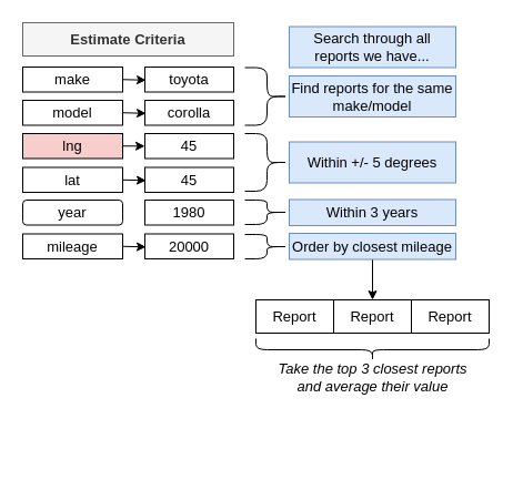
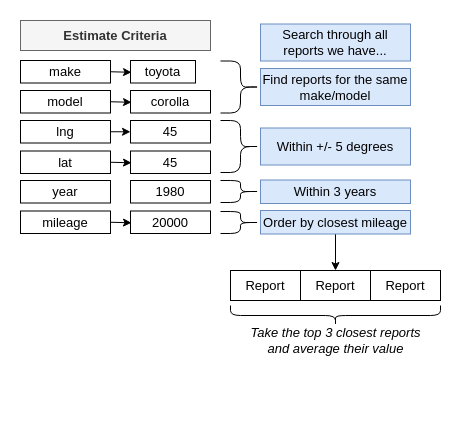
- <mxCell id="11" value="toyota" style="rounded=0;whiteSpace=wrap;html=1;fontSize=13;align=center;fontStyle=0" vertex="1" parent="1"><mxGeometry x="130" y="60" width="80" height="22.5" as="geometry" /></mxCell>
+ <mxCell id="11" value="toyota" style="rounded=0;whiteSpace=wrap;html=1;fontSize=13;align=center;fontStyle=0" vertex="1" parent="1"><mxGeometry x="130" y="60" width="65" height="22.5" as="geometry" /></mxCell>
- <mxCell id="4" value="lng" style="rounded=0;whiteSpace=wrap;html=1;fontSize=13;align=center;fontStyle=0;fillColor=#f8cecc;" vertex="1" parent="1"><mxGeometry x="20" y="120" width="90" height="22.5" as="geometry" /></mxCell>
+ <mxCell id="4" value="lng" style="rounded=0;whiteSpace=wrap;html=1;fontSize=13;align=center;fontStyle=0" vertex="1" parent="1"><mxGeometry x="20" y="120" width="90" height="22.5" as="geometry" /></mxCell>
- <mxCell id="15" value="year" style="whiteSpace=wrap;html=1;fontSize=13;align=center;fontStyle=0;rounded=1;" vertex="1" parent="1"><mxGeometry x="20" y="180" width="90" height="22.5" as="geometry" /></mxCell>
+ <mxCell id="15" value="year" style="rounded=0;whiteSpace=wrap;html=1;fontSize=13;align=center;fontStyle=0" vertex="1" parent="1"><mxGeometry x="20" y="180" width="90" height="22.5" as="geometry" /></mxCell>
